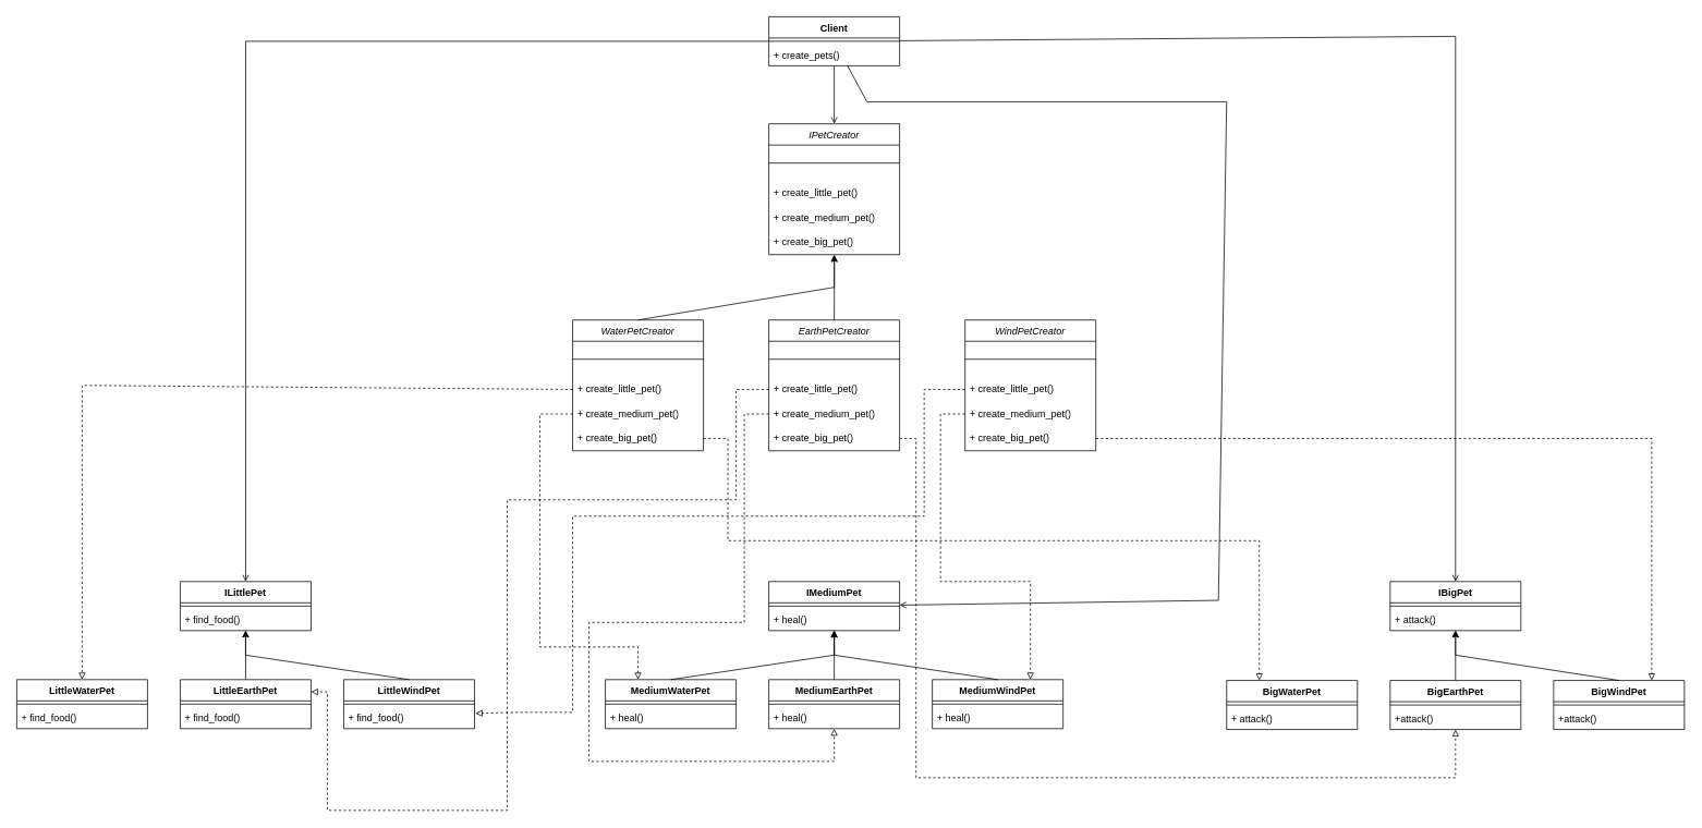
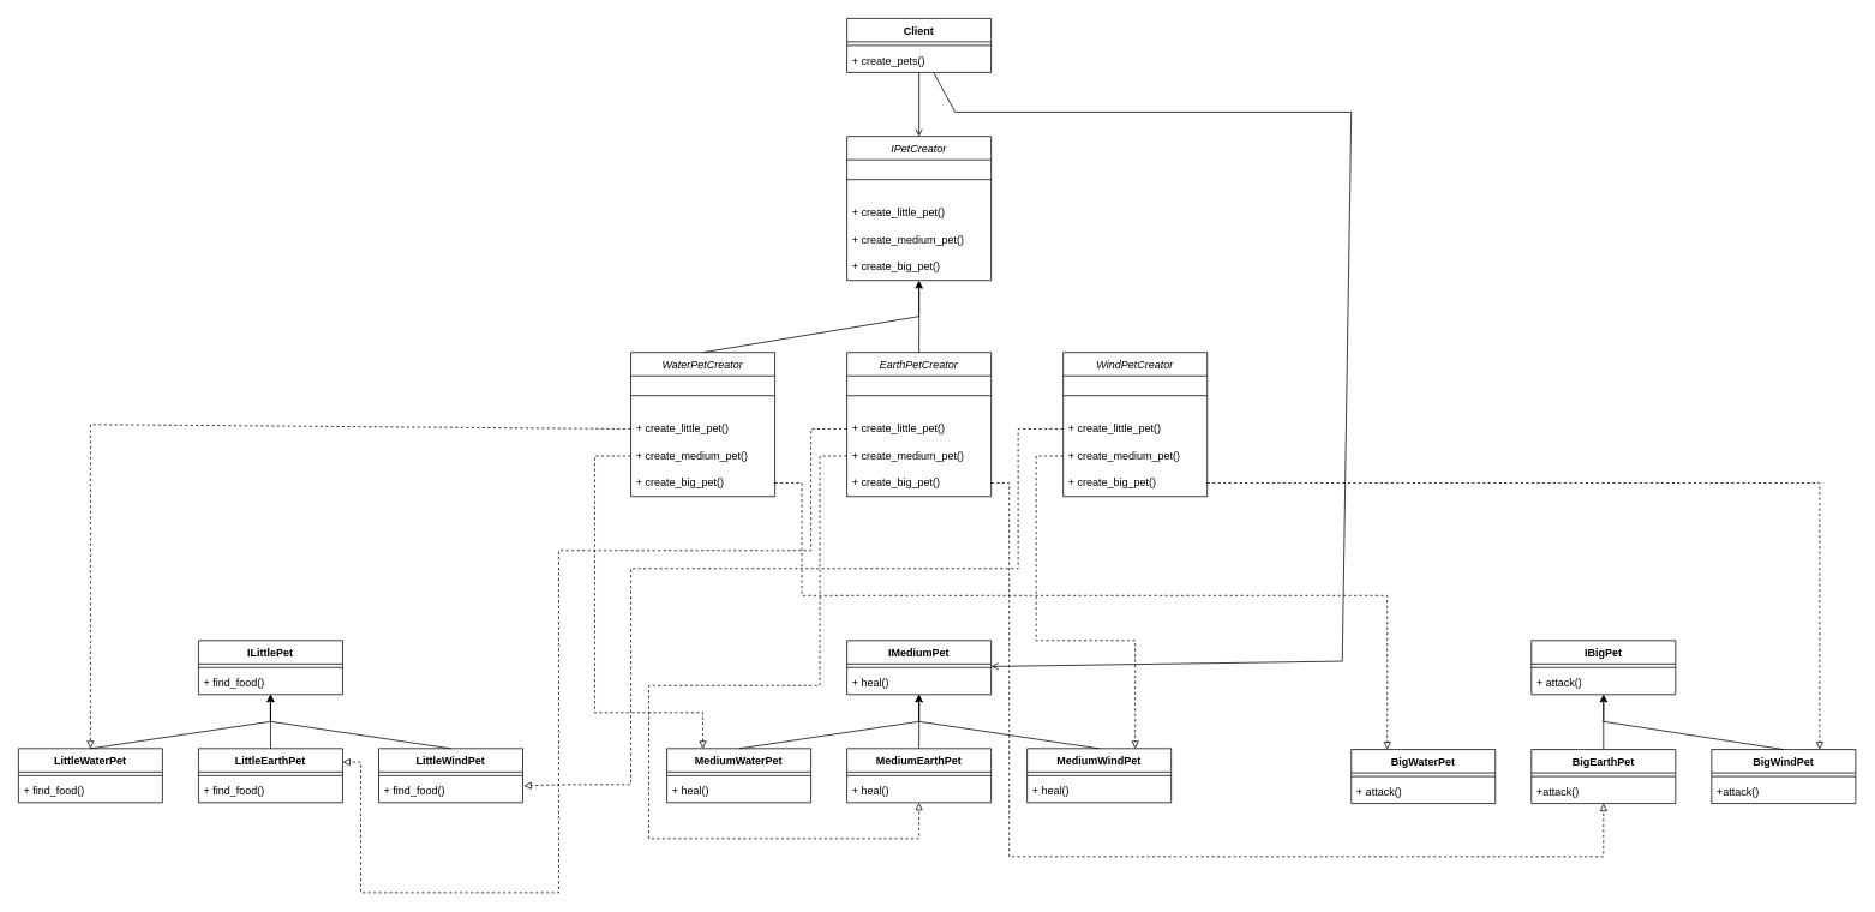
- <mxCell id="82" value="" style="endArrow=open;html=1;rounded=0;endFill=0;" edge="1" parent="1" source="77" target="30"><mxGeometry width="50" height="50" relative="1" as="geometry"><mxPoint x="1040" y="100" as="sourcePoint" /><mxPoint x="1040" y="171" as="targetPoint" /><Array as="points"><mxPoint x="1780" y="44" /></Array></mxGeometry></mxCell>
- <mxCell id="81" value="" style="endArrow=open;html=1;rounded=0;endFill=0;" edge="1" parent="1" source="77" target="24"><mxGeometry width="50" height="50" relative="1" as="geometry"><mxPoint x="1030" y="90" as="sourcePoint" /><mxPoint x="1030" y="161" as="targetPoint" /><Array as="points"><mxPoint x="300" y="50" /></Array></mxGeometry></mxCell>
+ <mxCell id="60" value="" style="endArrow=classic;html=1;rounded=0;exitX=0.5;exitY=0;exitDx=0;exitDy=0;" edge="1" parent="1" source="33" target="24"><mxGeometry width="50" height="50" relative="1" as="geometry"><mxPoint y="861" as="sourcePoint" x="340" /><mxPoint x="390" y="811" as="targetPoint" /><Array as="points"><mxPoint x="300" y="801" /></Array></mxGeometry></mxCell>
